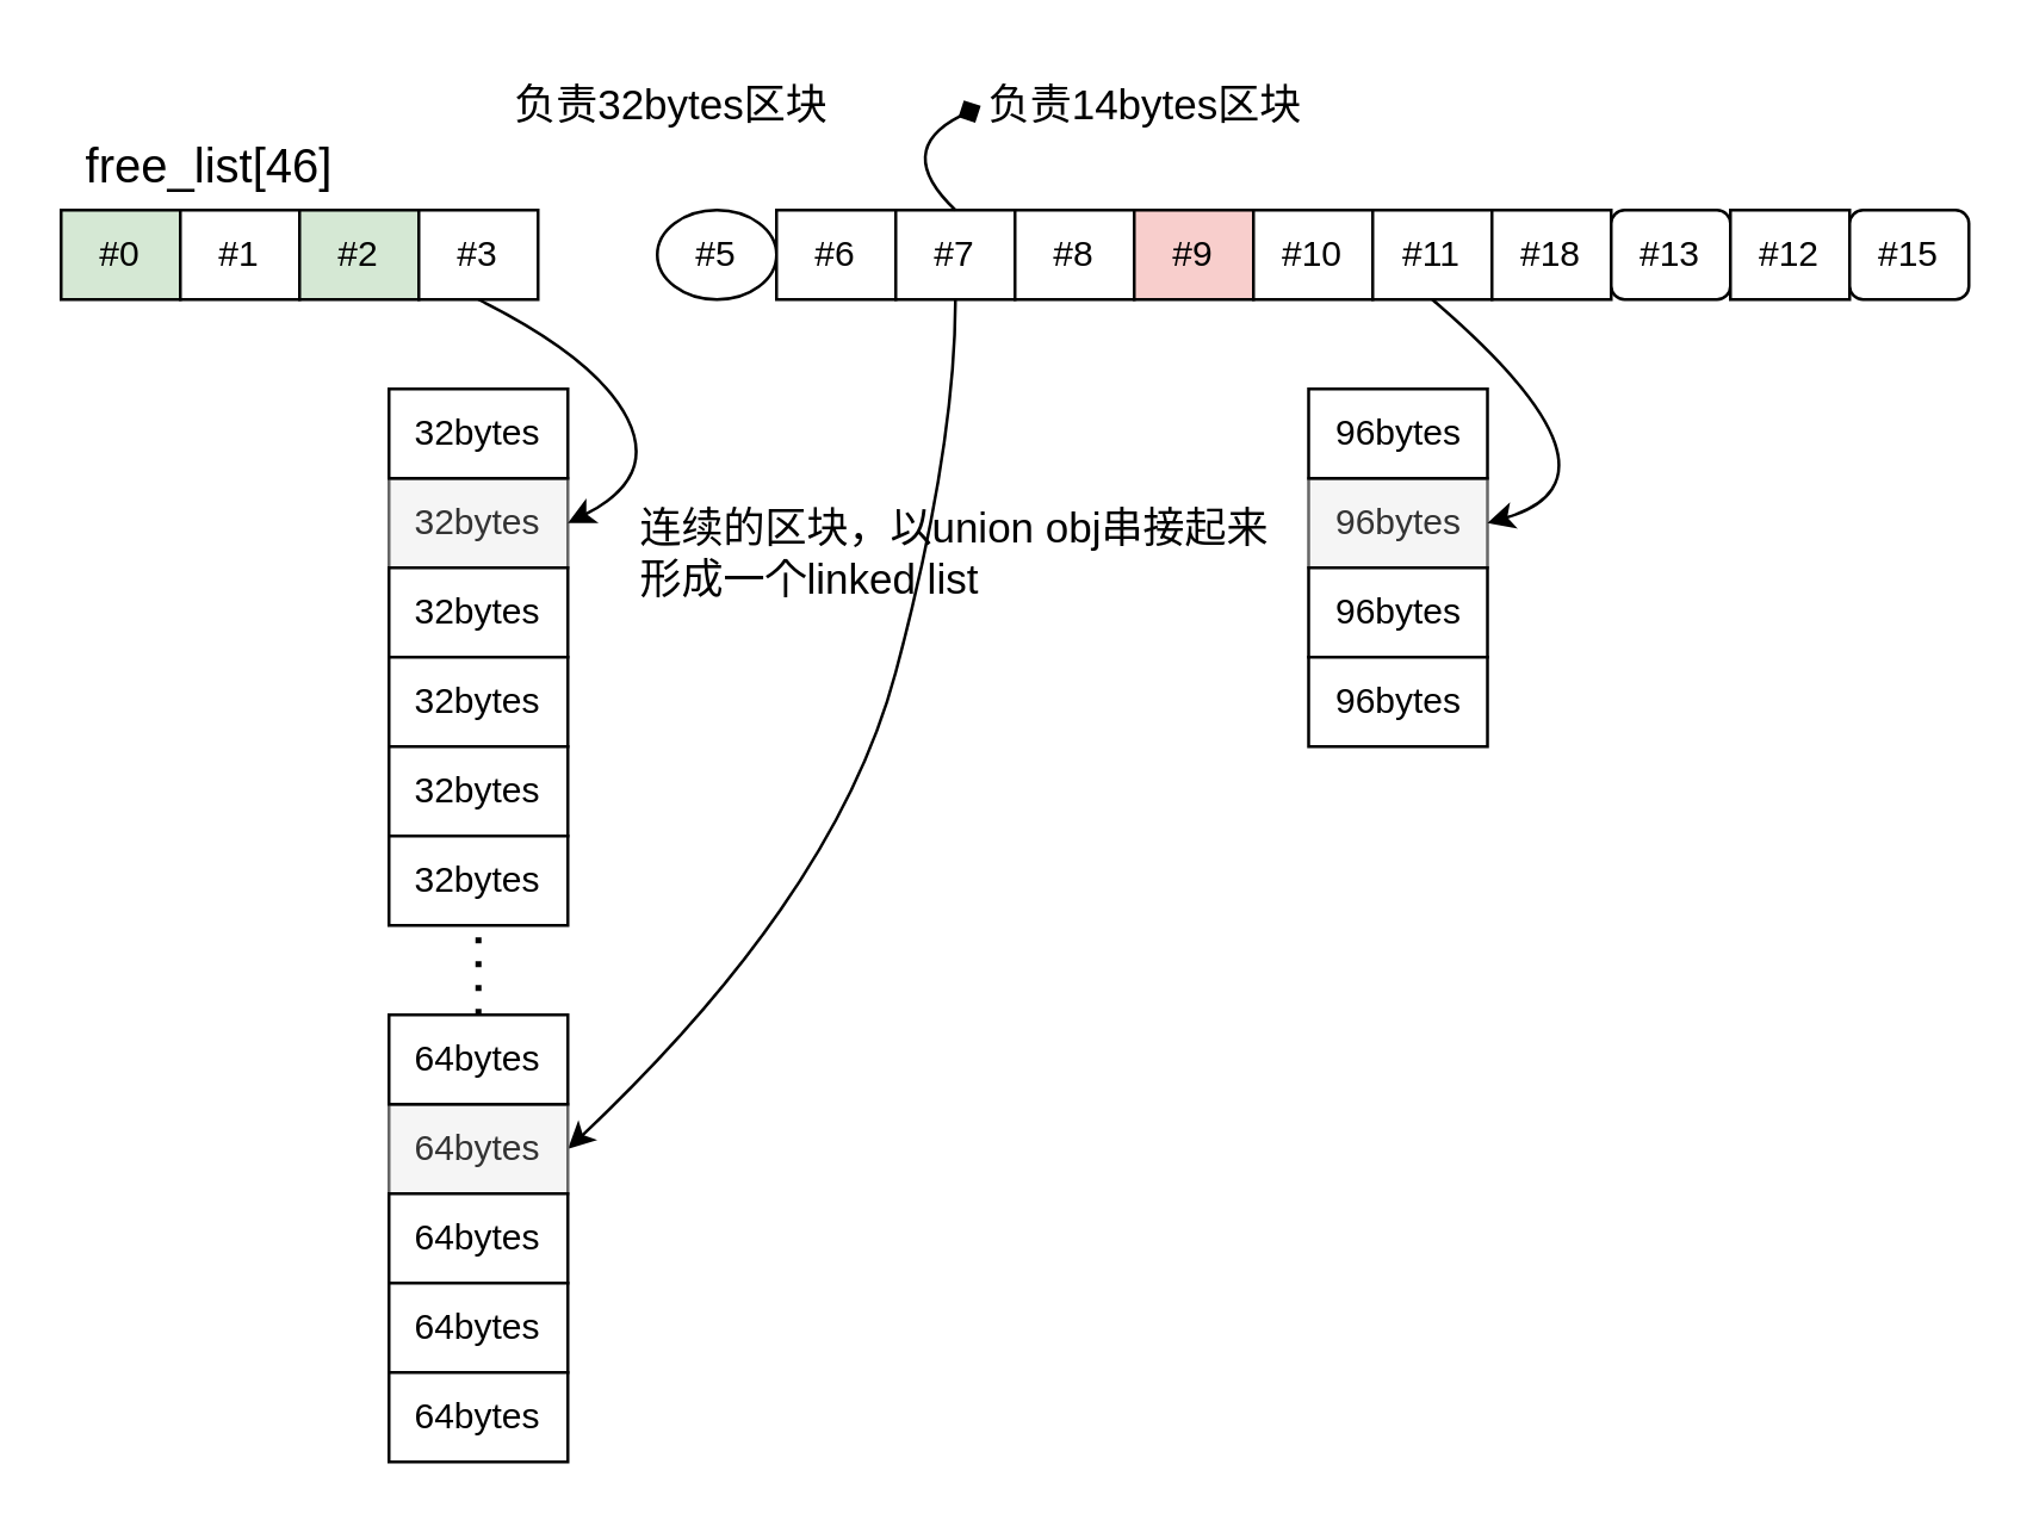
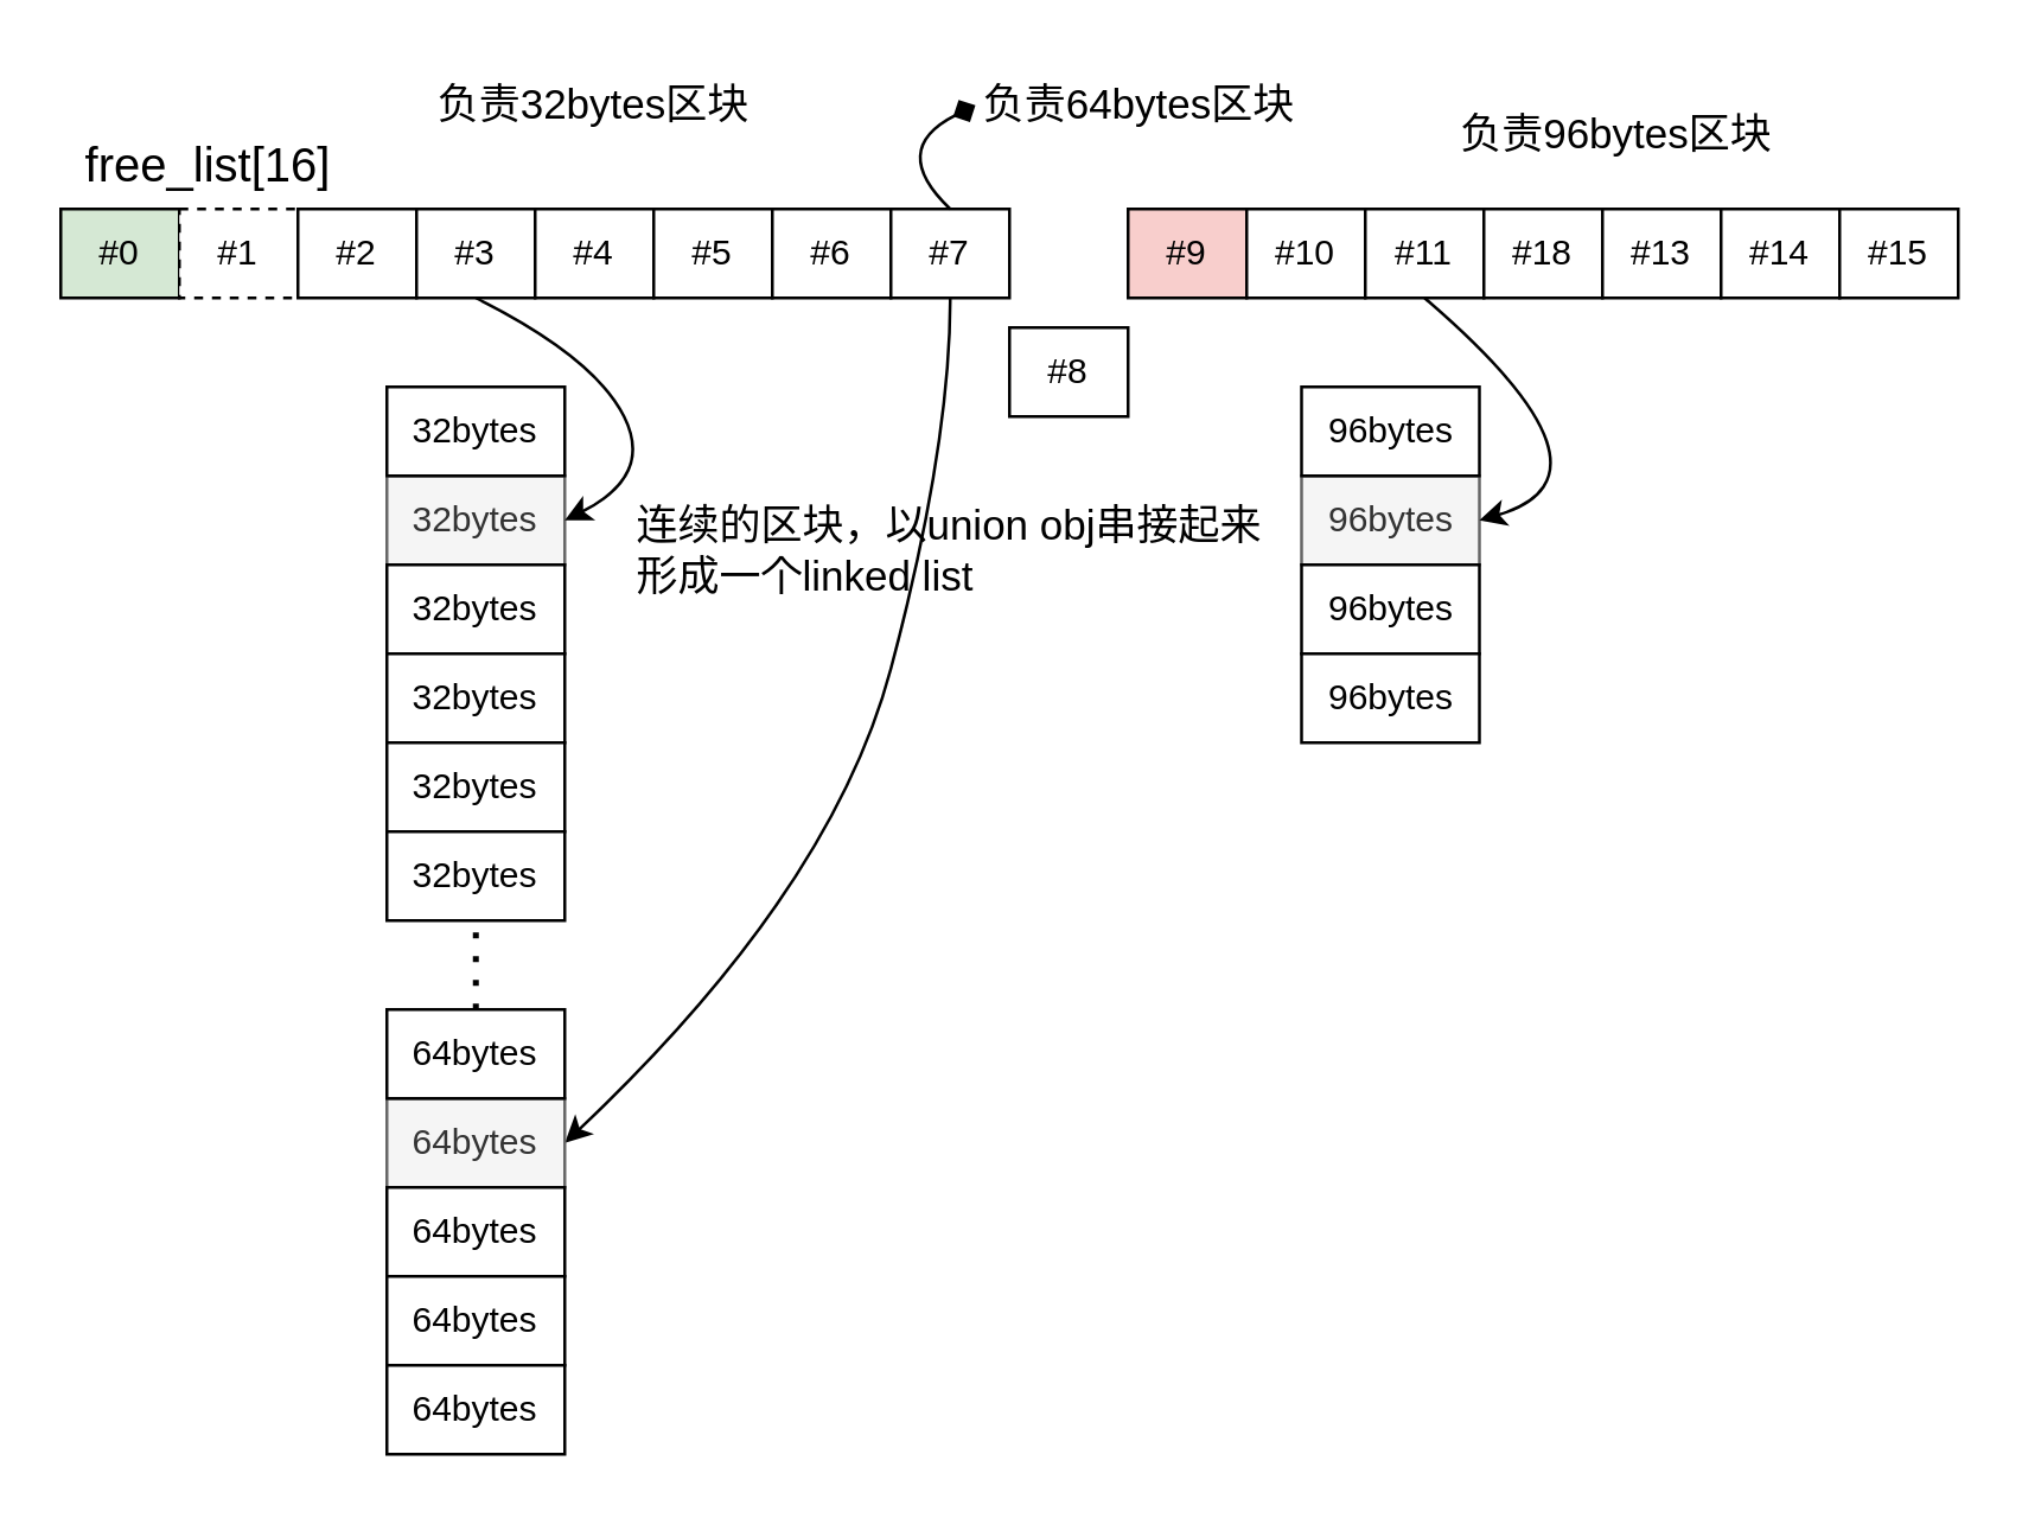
- <mxCell id="20" value="&lt;font style=&quot;font-size: 14px&quot;&gt;负责32bytes区块&lt;/font&gt;" style="text;html=1;strokeColor=none;fillColor=none;align=center;verticalAlign=middle;whiteSpace=wrap;rounded=0;" parent="1" vertex="1"><mxGeometry x="170" y="20" width="110" height="30" as="geometry" /></mxCell>
+ <mxCell id="20" value="&lt;font style=&quot;font-size: 14px&quot;&gt;负责32bytes区块&lt;/font&gt;" style="text;html=1;strokeColor=none;fillColor=none;align=center;verticalAlign=middle;whiteSpace=wrap;rounded=0;" parent="1" vertex="1"><mxGeometry x="145" y="20" width="110" height="30" as="geometry" /></mxCell>
- <mxCell id="21" value="&lt;font style=&quot;font-size: 14px&quot;&gt;负责14bytes区块&lt;/font&gt;" style="text;html=1;strokeColor=none;fillColor=none;align=center;verticalAlign=middle;whiteSpace=wrap;rounded=0;" parent="1" vertex="1"><mxGeometry x="328.5" y="20" width="110" height="30" as="geometry" /></mxCell>
+ <mxCell id="21" value="&lt;font style=&quot;font-size: 14px&quot;&gt;负责64bytes区块&lt;/font&gt;" style="text;html=1;strokeColor=none;fillColor=none;align=center;verticalAlign=middle;whiteSpace=wrap;rounded=0;" parent="1" vertex="1"><mxGeometry x="328.5" y="20" width="110" height="30" as="geometry" /></mxCell>
+ <mxCell id="23" value="&lt;font style=&quot;font-size: 14px&quot;&gt;负责96bytes区块&lt;/font&gt;" style="text;html=1;strokeColor=none;fillColor=none;align=center;verticalAlign=middle;whiteSpace=wrap;rounded=0;" parent="1" vertex="1"><mxGeometry x="490" y="30" width="110" height="30" as="geometry" /></mxCell>
- <mxCell id="19" value="&lt;font style=&quot;font-size: 16px&quot;&gt;free_list[46]&lt;/font&gt;" style="text;html=1;strokeColor=none;fillColor=none;align=center;verticalAlign=middle;whiteSpace=wrap;rounded=0;" parent="1" vertex="1"><mxGeometry x="20" y="40" width="100" height="30" as="geometry" /></mxCell>
+ <mxCell id="19" value="&lt;font style=&quot;font-size: 16px&quot;&gt;free_list[16]&lt;/font&gt;" style="text;html=1;strokeColor=none;fillColor=none;align=center;verticalAlign=middle;whiteSpace=wrap;rounded=0;" parent="1" vertex="1"><mxGeometry x="20" y="40" width="100" height="30" as="geometry" /></mxCell>
- <mxCell id="4" value="#1" style="rounded=0;whiteSpace=wrap;html=1;" parent="1" vertex="1"><mxGeometry x="60" y="70" width="40" height="30" as="geometry" /></mxCell>
+ <mxCell id="4" value="#1" style="rounded=0;whiteSpace=wrap;html=1;dashed=1;" parent="1" vertex="1"><mxGeometry x="60" y="70" width="40" height="30" as="geometry" /></mxCell>
- <mxCell id="5" value="#2" style="rounded=0;whiteSpace=wrap;html=1;fillColor=#d5e8d4;" parent="1" vertex="1"><mxGeometry x="100" y="70" width="40" height="30" as="geometry" /></mxCell>
+ <mxCell id="5" value="#2" style="rounded=0;whiteSpace=wrap;html=1;" parent="1" vertex="1"><mxGeometry x="100" y="70" width="40" height="30" as="geometry" /></mxCell>
+ <mxCell id="7" value="#4" style="rounded=0;whiteSpace=wrap;html=1;" parent="1" vertex="1"><mxGeometry x="180" y="70" width="40" height="30" as="geometry" /></mxCell>
- <mxCell id="8" value="#5" style="ellipse;whiteSpace=wrap;html=1;" parent="1" vertex="1"><mxGeometry x="220" y="70" width="40" height="30" as="geometry" /></mxCell>
+ <mxCell id="8" value="#5" style="rounded=0;whiteSpace=wrap;html=1;" parent="1" vertex="1"><mxGeometry x="220" y="70" width="40" height="30" as="geometry" /></mxCell>
- <mxCell id="11" value="#8" style="rounded=0;whiteSpace=wrap;html=1;" parent="1" vertex="1"><mxGeometry x="340" y="70" width="40" height="30" as="geometry" /></mxCell>
+ <mxCell id="11" value="#8" style="rounded=0;whiteSpace=wrap;html=1;" parent="1" vertex="1"><mxGeometry x="340" y="110" width="40" height="30" as="geometry" /></mxCell>
- <mxCell id="16" value="#13" style="whiteSpace=wrap;html=1;rounded=1;" parent="1" vertex="1"><mxGeometry x="540" y="70" width="40" height="30" as="geometry" /></mxCell>
+ <mxCell id="16" value="#13" style="rounded=0;whiteSpace=wrap;html=1;" parent="1" vertex="1"><mxGeometry x="540" y="70" width="40" height="30" as="geometry" /></mxCell>
- <mxCell id="17" value="#12" style="rounded=0;whiteSpace=wrap;html=1;" parent="1" vertex="1"><mxGeometry x="580" y="70" width="40" height="30" as="geometry" /></mxCell>
+ <mxCell id="17" value="#14" style="rounded=0;whiteSpace=wrap;html=1;" parent="1" vertex="1"><mxGeometry x="580" y="70" width="40" height="30" as="geometry" /></mxCell>
- <mxCell id="18" value="#15" style="whiteSpace=wrap;html=1;rounded=1;" parent="1" vertex="1"><mxGeometry x="620" y="70" width="40" height="30" as="geometry" /></mxCell>
+ <mxCell id="18" value="#15" style="rounded=0;whiteSpace=wrap;html=1;" parent="1" vertex="1"><mxGeometry x="620" y="70" width="40" height="30" as="geometry" /></mxCell>
